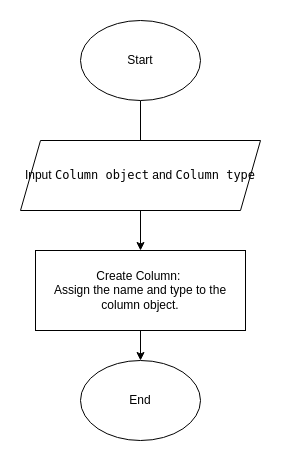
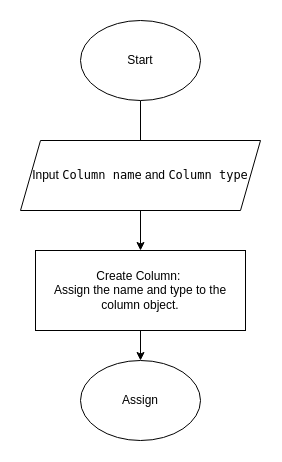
- <mxCell id="5" value="Input&lt;b&gt;&amp;nbsp;&lt;/b&gt;&lt;code&gt;Column object&lt;/code&gt; and &lt;code&gt;Column type&lt;/code&gt;" style="shape=parallelogram;perimeter=parallelogramPerimeter;whiteSpace=wrap;html=1;fixedSize=1;" vertex="1" parent="1"><mxGeometry x="20" y="140" width="240" height="70" as="geometry" /></mxCell>
+ <mxCell id="5" value="Input&lt;b&gt;&amp;nbsp;&lt;/b&gt;&lt;code&gt;Column name&lt;/code&gt; and &lt;code&gt;Column type&lt;/code&gt;" style="shape=parallelogram;perimeter=parallelogramPerimeter;whiteSpace=wrap;html=1;fixedSize=1;" vertex="1" parent="1"><mxGeometry x="20" y="140" width="240" height="70" as="geometry" /></mxCell>
- <mxCell id="8" value="End" style="ellipse;whiteSpace=wrap;html=1;" vertex="1" parent="1"><mxGeometry x="80" y="360" width="120" height="80" as="geometry" /></mxCell>
+ <mxCell id="8" value="Assign" style="ellipse;whiteSpace=wrap;html=1;" vertex="1" parent="1"><mxGeometry x="80" y="360" width="120" height="80" as="geometry" /></mxCell>
